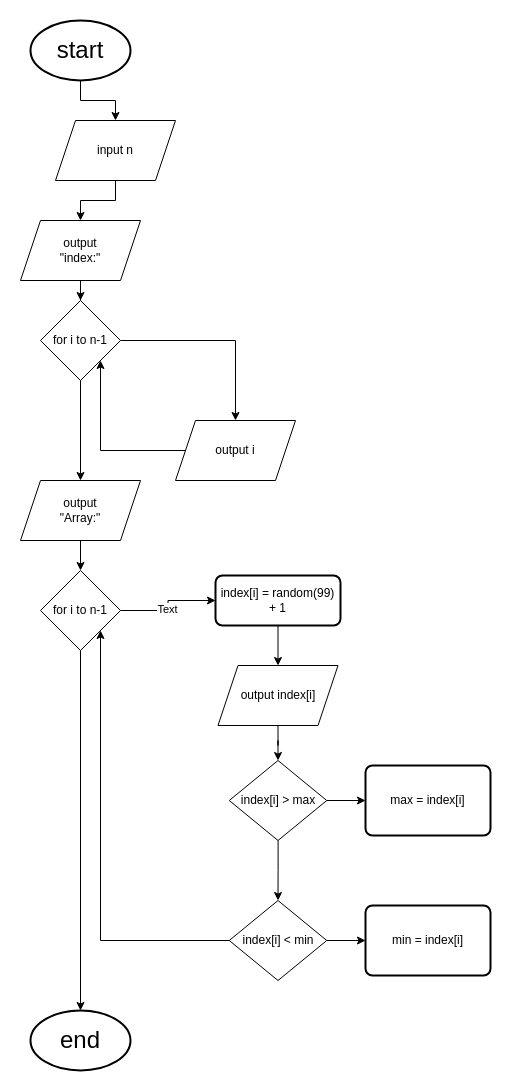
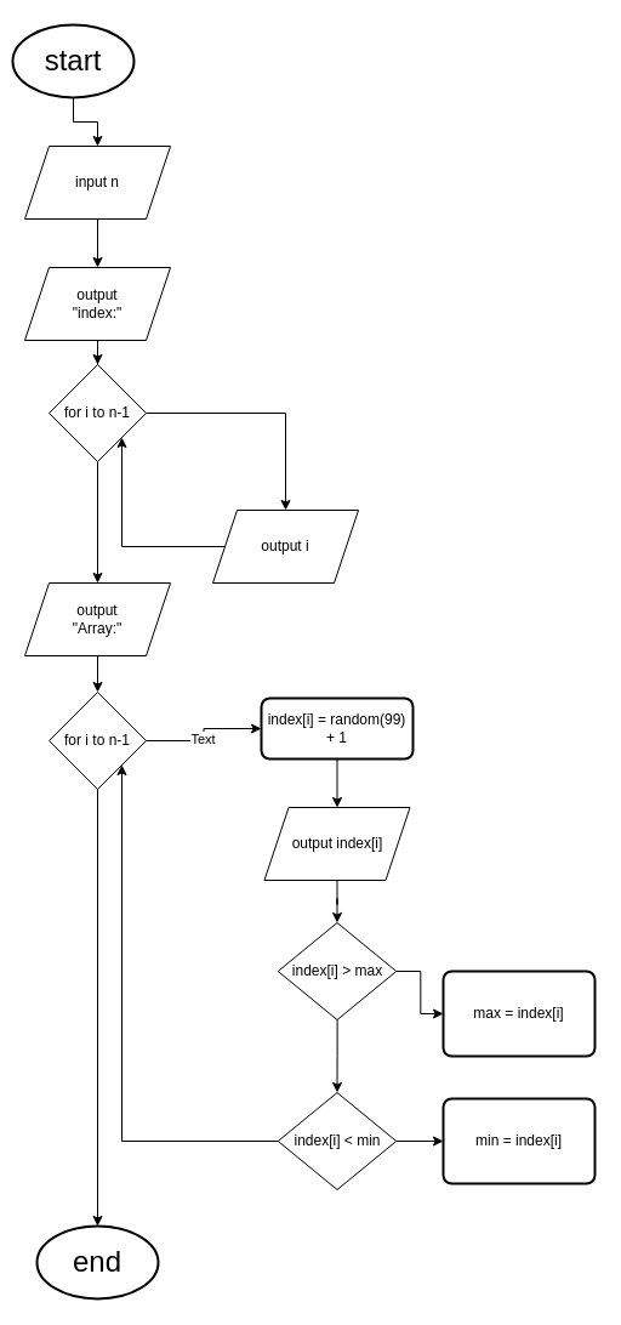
- <mxCell id="3" value="&lt;font style=&quot;font-size: 24px;&quot;&gt;start&lt;/font&gt;" style="strokeWidth=2;html=1;shape=mxgraph.flowchart.start_1;whiteSpace=wrap;" vertex="1" parent="1"><mxGeometry x="30" y="20" width="100" height="60" as="geometry" /></mxCell>
+ <mxCell id="3" value="&lt;font style=&quot;font-size: 24px;&quot;&gt;start&lt;/font&gt;" style="strokeWidth=2;html=1;shape=mxgraph.flowchart.start_1;whiteSpace=wrap;" vertex="1" parent="1"><mxGeometry x="10" y="20" width="100" height="60" as="geometry" /></mxCell>
- <mxCell id="6" value="input n" style="shape=parallelogram;perimeter=parallelogramPerimeter;whiteSpace=wrap;html=1;fixedSize=1;" vertex="1" parent="1"><mxGeometry x="55" y="120" width="120" height="60" as="geometry" /></mxCell>
+ <mxCell id="6" value="input n" style="shape=parallelogram;perimeter=parallelogramPerimeter;whiteSpace=wrap;html=1;fixedSize=1;" vertex="1" parent="1"><mxGeometry x="20" y="120" width="120" height="60" as="geometry" /></mxCell>
- <mxCell id="29" value="max = index[i]" style="rounded=1;whiteSpace=wrap;html=1;absoluteArcSize=1;arcSize=14;strokeWidth=2;" vertex="1" parent="1"><mxGeometry x="365" y="765" width="125" height="70" as="geometry" /></mxCell>
+ <mxCell id="29" value="max = index[i]" style="rounded=1;whiteSpace=wrap;html=1;absoluteArcSize=1;arcSize=14;strokeWidth=2;" vertex="1" parent="1"><mxGeometry x="365" y="800" width="125" height="70" as="geometry" /></mxCell>
